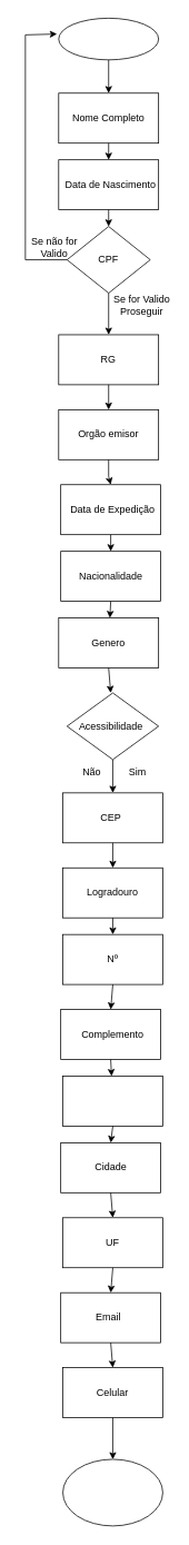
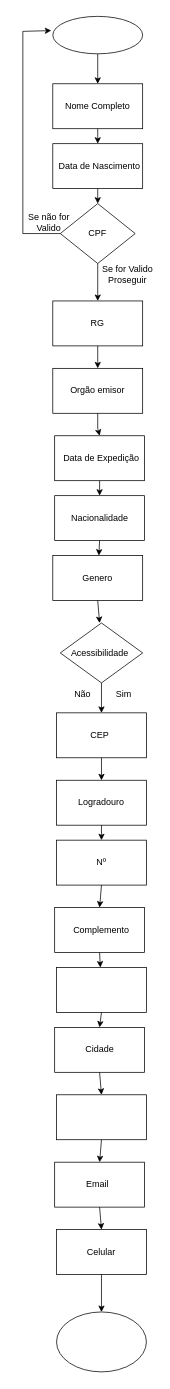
- <mxCell id="60" value="UF" style="text;html=1;strokeColor=none;fillColor=none;align=center;verticalAlign=middle;whiteSpace=wrap;rounded=0;" vertex="1" parent="1"><mxGeometry x="105" y="1475" width="60" height="30" as="geometry" /></mxCell>
